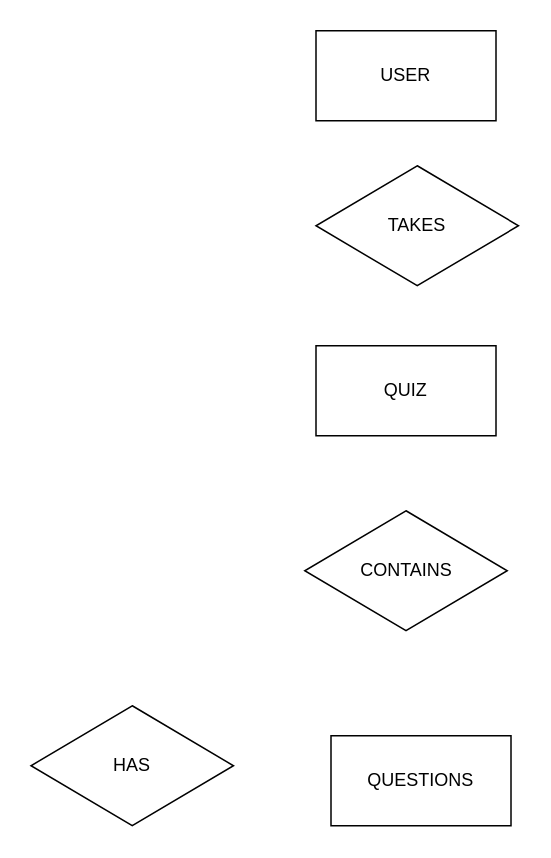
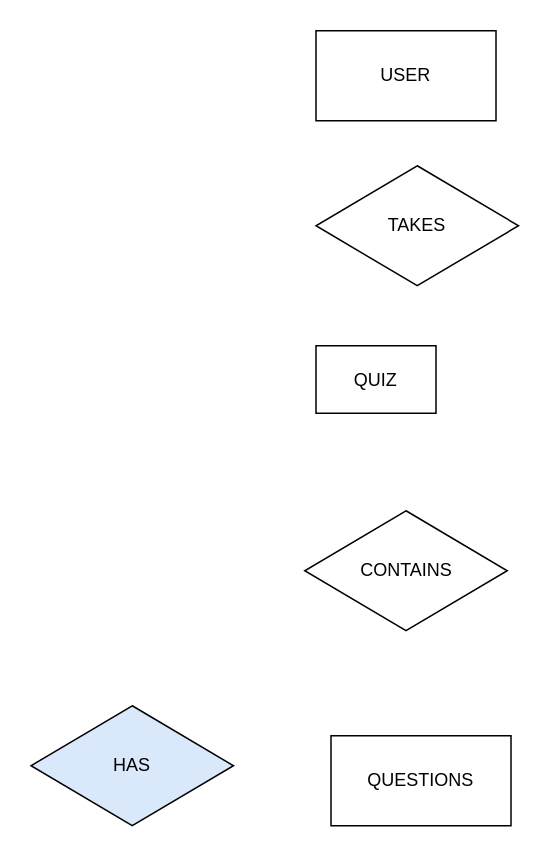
- <mxCell id="3" value="QUIZ" style="rounded=0;whiteSpace=wrap;html=1;" vertex="1" parent="1"><mxGeometry x="210" y="230" width="120" height="60" as="geometry" /></mxCell>
+ <mxCell id="3" value="QUIZ" style="rounded=0;whiteSpace=wrap;html=1;" vertex="1" parent="1"><mxGeometry x="210" y="230" width="80" height="45" as="geometry" /></mxCell>
- <mxCell id="7" value="HAS" style="rhombus;whiteSpace=wrap;html=1;" vertex="1" parent="1"><mxGeometry x="20" y="470" width="135" height="80" as="geometry" /></mxCell>
+ <mxCell id="7" value="HAS" style="rhombus;whiteSpace=wrap;html=1;fillColor=#dae8fc;" vertex="1" parent="1"><mxGeometry x="20" y="470" width="135" height="80" as="geometry" /></mxCell>
